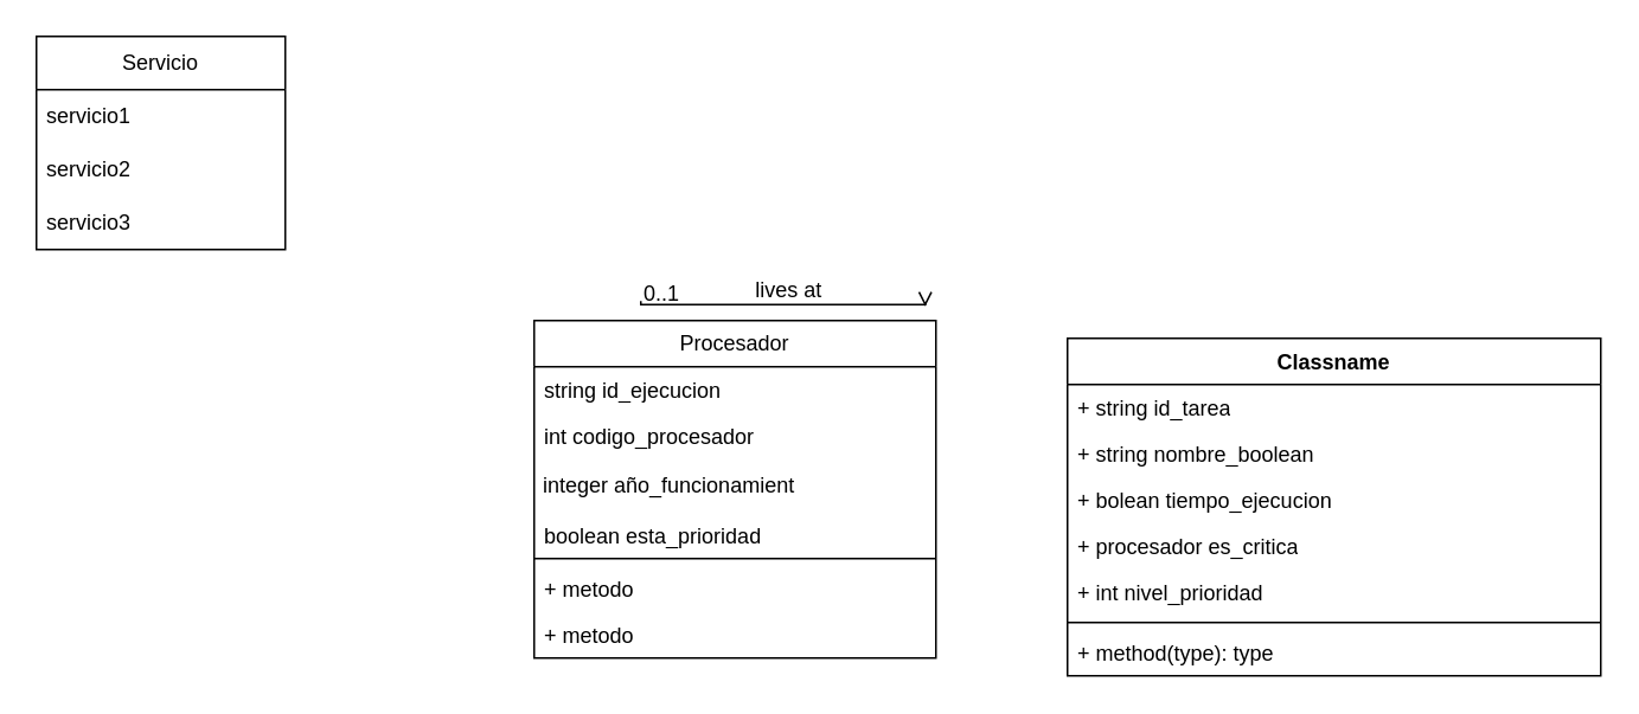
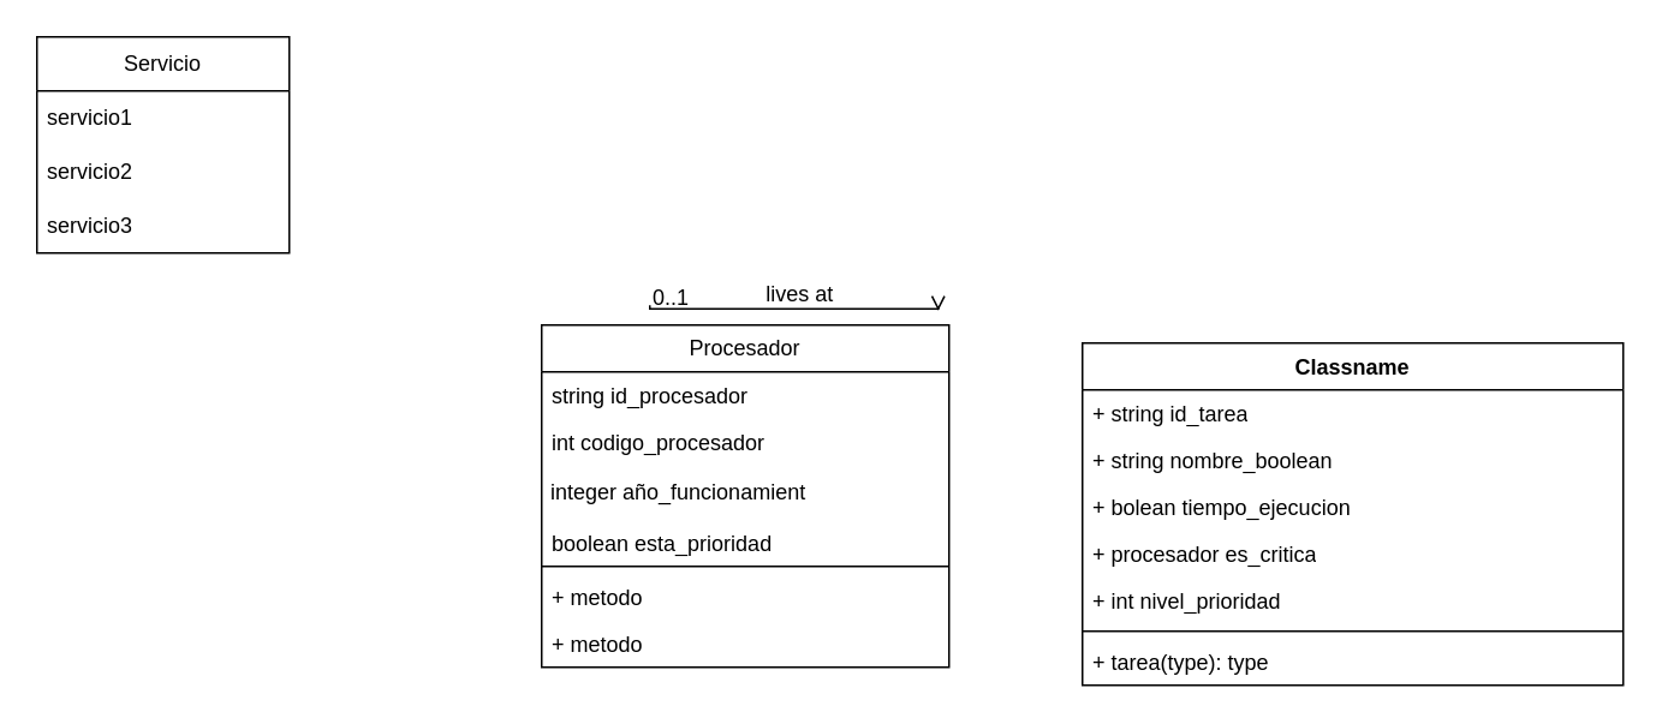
- <mxCell id="10" value="string id_ejecucion" style="text;strokeColor=none;fillColor=none;align=left;verticalAlign=top;spacingLeft=4;spacingRight=4;overflow=hidden;rotatable=0;points=[[0,0.5],[1,0.5]];portConstraint=eastwest;whiteSpace=wrap;html=1;" vertex="1" parent="9"><mxGeometry y="26" width="226" height="26" as="geometry" /></mxCell>
+ <mxCell id="10" value="string id_procesador" style="text;strokeColor=none;fillColor=none;align=left;verticalAlign=top;spacingLeft=4;spacingRight=4;overflow=hidden;rotatable=0;points=[[0,0.5],[1,0.5]];portConstraint=eastwest;whiteSpace=wrap;html=1;" vertex="1" parent="9"><mxGeometry y="26" width="226" height="26" as="geometry" /></mxCell>
- <mxCell id="24" value="+ method(type): type" style="text;align=left;verticalAlign=top;spacingLeft=4;spacingRight=4;overflow=hidden;rotatable=0;points=[[0,0.5],[1,0.5]];portConstraint=eastwest;whiteSpace=wrap;html=1;" vertex="1" parent="17"><mxGeometry y="164" width="300" height="26" as="geometry" /></mxCell>
+ <mxCell id="24" value="+ tarea(type): type" style="text;align=left;verticalAlign=top;spacingLeft=4;spacingRight=4;overflow=hidden;rotatable=0;points=[[0,0.5],[1,0.5]];portConstraint=eastwest;whiteSpace=wrap;html=1;" vertex="1" parent="17"><mxGeometry y="164" width="300" height="26" as="geometry" /></mxCell>
